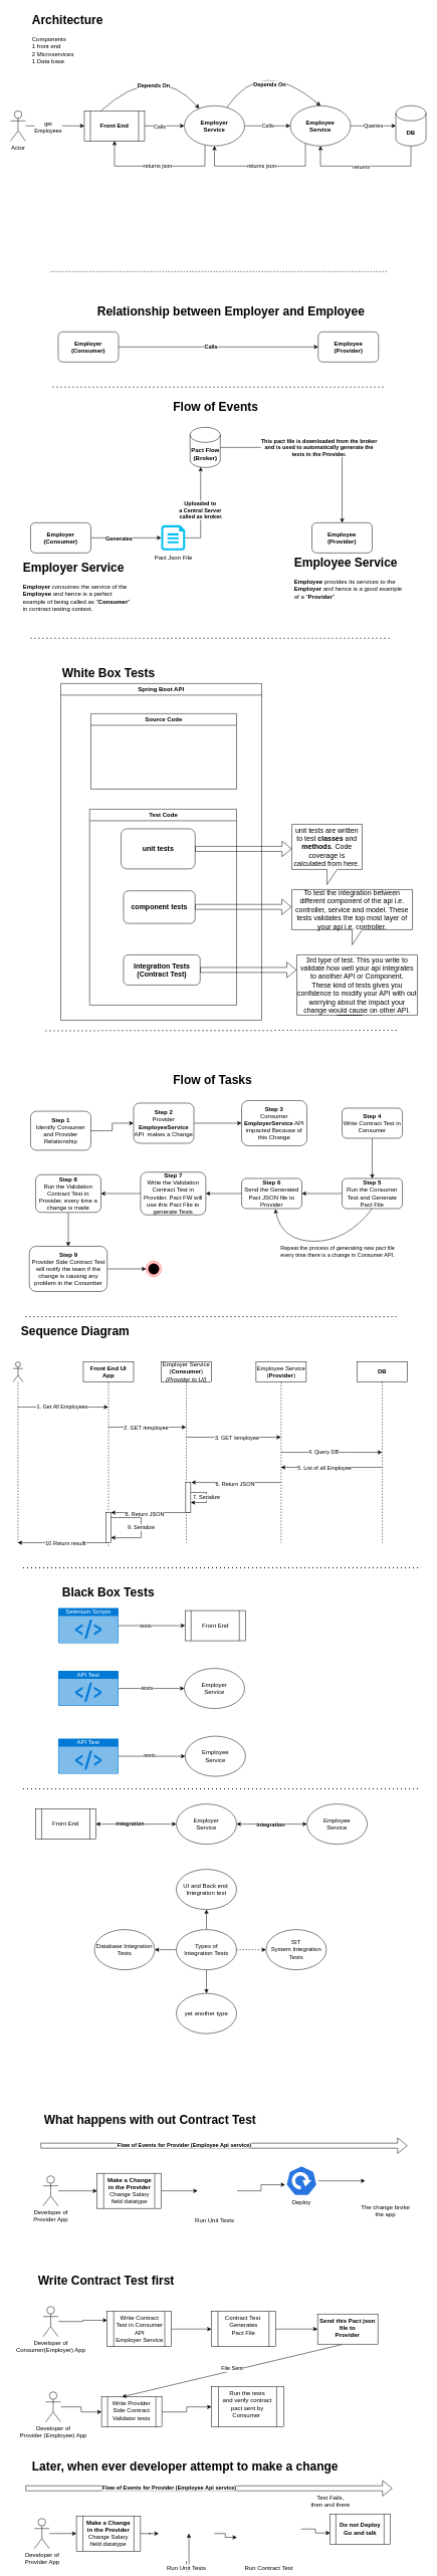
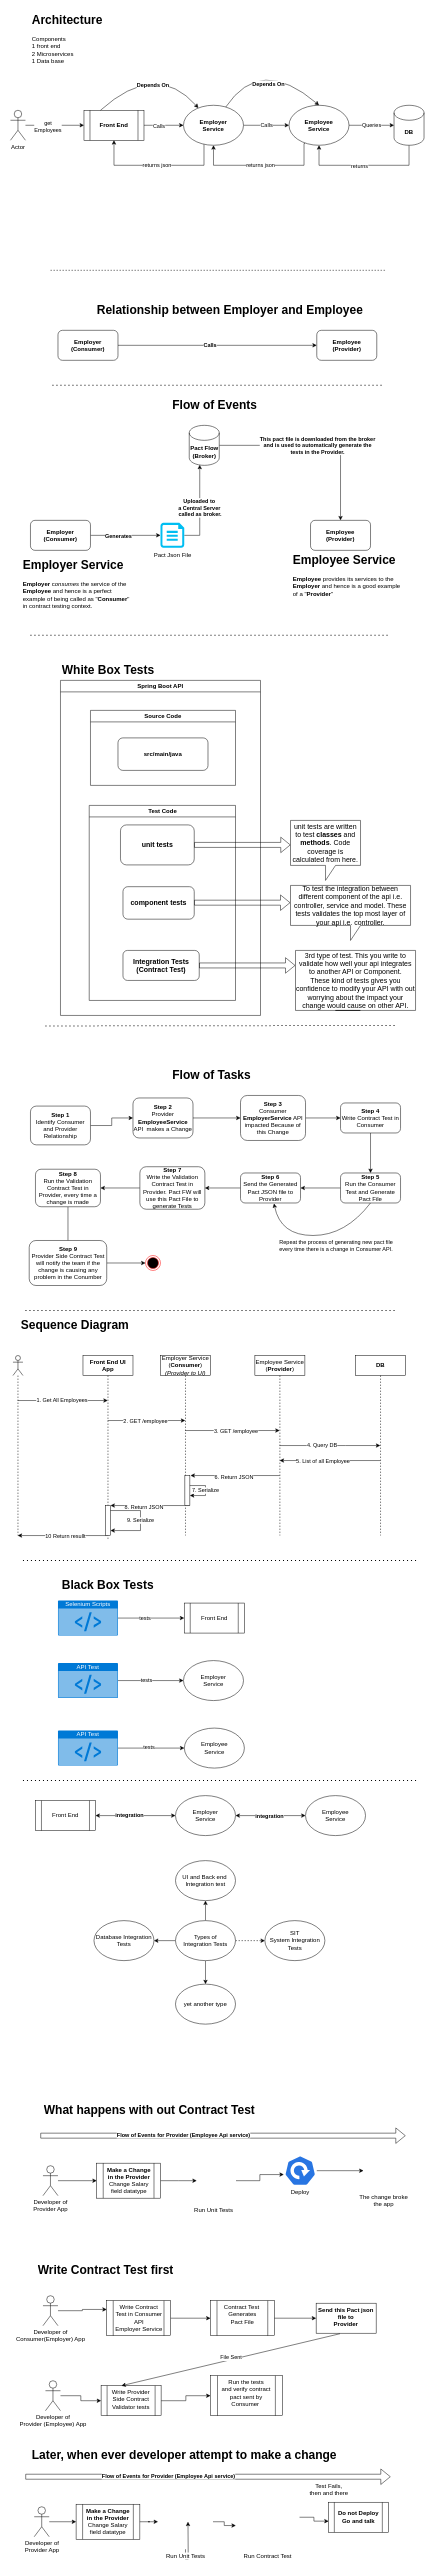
+ <mxCell id="27" value="src/main/java" style="rounded=1;whiteSpace=wrap;html=1;fontStyle=1" parent="26" vertex="1"><mxGeometry x="55" y="55" width="180" height="65" as="geometry" /></mxCell>
+ <mxCell id="38" value="" style="edgeStyle=orthogonalEdgeStyle;rounded=0;orthogonalLoop=1;jettySize=auto;html=1;" parent="1" source="39" target="41" edge="1"><mxGeometry relative="1" as="geometry" /></mxCell>
- <mxCell id="48" value="" style="edgeStyle=orthogonalEdgeStyle;rounded=0;orthogonalLoop=1;jettySize=auto;html=1;" parent="1" source="49" target="51" edge="1"><mxGeometry relative="1" as="geometry" /></mxCell>
+ <mxCell id="48" value="" style="edgeStyle=orthogonalEdgeStyle;rounded=0;orthogonalLoop=1;jettySize=auto;html=1;endArrow=none;" parent="1" source="49" target="51" edge="1"><mxGeometry relative="1" as="geometry" /></mxCell>
